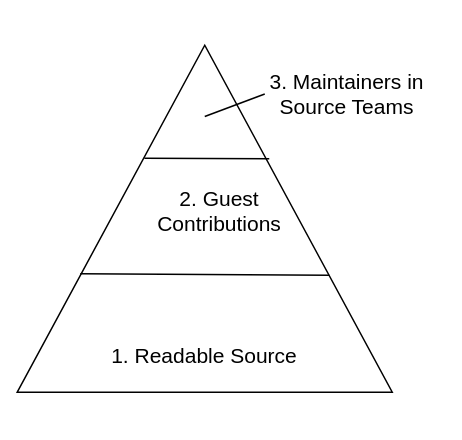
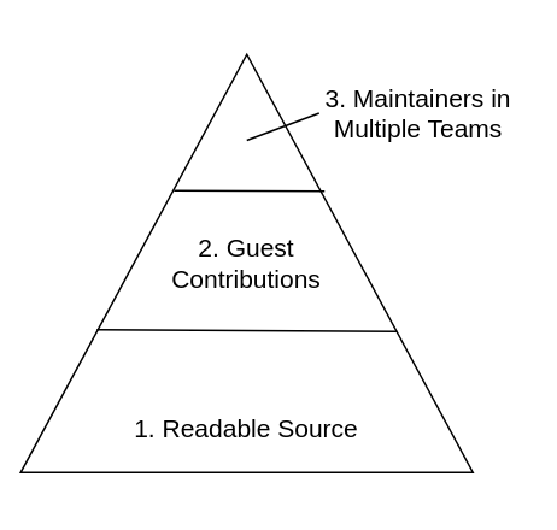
- <mxCell id="7" value="&lt;font style=&quot;font-size: 14px&quot;&gt;3. Maintainers in&lt;br&gt;Source Teams&lt;br&gt;&lt;/font&gt;" style="text;html=1;strokeColor=none;fillColor=none;align=center;verticalAlign=middle;whiteSpace=wrap;rounded=0;" vertex="1" parent="1"><mxGeometry x="176" y="47" width="110" height="30" as="geometry" /></mxCell>
+ <mxCell id="7" value="&lt;font style=&quot;font-size: 14px&quot;&gt;3. Maintainers in&lt;br&gt;Multiple Teams&lt;br&gt;&lt;/font&gt;" style="text;html=1;strokeColor=none;fillColor=none;align=center;verticalAlign=middle;whiteSpace=wrap;rounded=0;" vertex="1" parent="1"><mxGeometry x="176" y="47" width="110" height="30" as="geometry" /></mxCell>
- <mxCell id="6" value="&lt;font style=&quot;font-size: 14px&quot;&gt;2. Guest&lt;br&gt;Contributions&lt;br&gt;&lt;/font&gt;" style="text;html=1;strokeColor=none;fillColor=none;align=center;verticalAlign=middle;whiteSpace=wrap;rounded=0;" vertex="1" parent="1"><mxGeometry x="81.01" y="125.13" width="130" height="30" as="geometry" /></mxCell>
+ <mxCell id="6" value="&lt;font style=&quot;font-size: 14px&quot;&gt;2. Guest&lt;br&gt;Contributions&lt;br&gt;&lt;/font&gt;" style="text;html=1;strokeColor=none;fillColor=none;align=center;verticalAlign=middle;whiteSpace=wrap;rounded=0;" vertex="1" parent="1"><mxGeometry x="71.01" y="130.13" width="130" height="30" as="geometry" /></mxCell>
